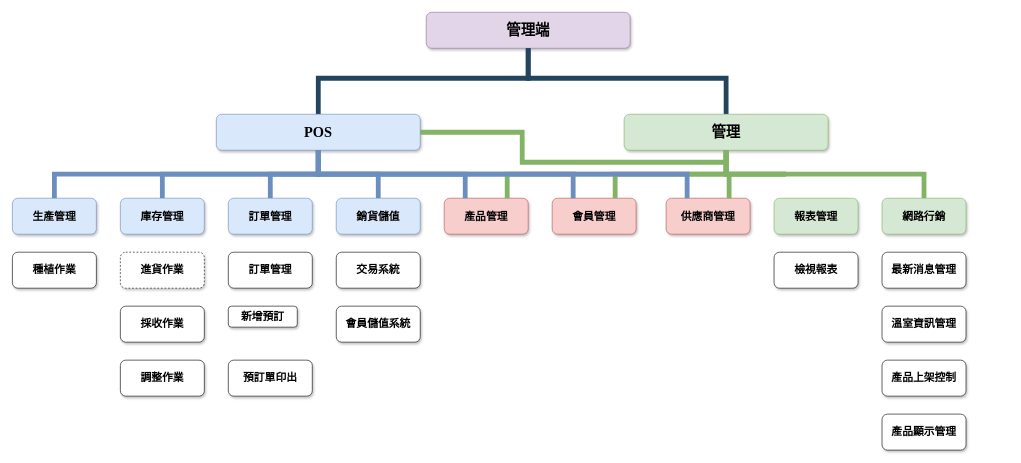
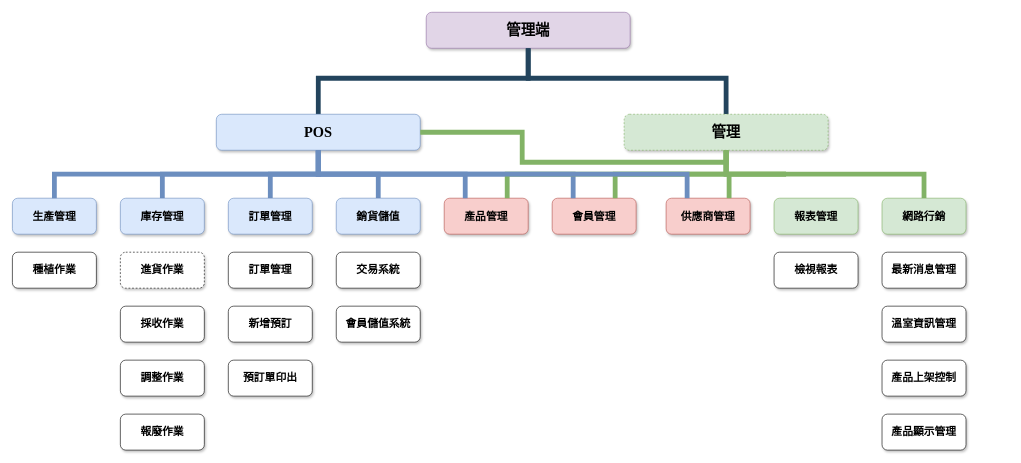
- <mxCell id="24" value="管理" style="whiteSpace=wrap;rounded=1;shadow=1;fontStyle=1;fontSize=24;fontFamily=Noto Sans TC;fillColor=#d5e8d4;strokeColor=#82b366;" parent="1" vertex="1"><mxGeometry x="1040" y="190" width="340" height="60" as="geometry" /></mxCell>
+ <mxCell id="24" value="管理" style="whiteSpace=wrap;rounded=1;shadow=1;fontStyle=1;fontSize=24;fontFamily=Noto Sans TC;fillColor=#d5e8d4;strokeColor=#82b366;dashed=1;" parent="1" vertex="1"><mxGeometry x="1040" y="190" width="340" height="60" as="geometry" /></mxCell>
- <mxCell id="17" value="新增預訂" style="whiteSpace=wrap;rounded=1;shadow=1;fontStyle=1;fontSize=18;fontFamily=Noto Sans TC;" parent="1" vertex="1"><mxGeometry x="380" y="510" width="115" height="35" as="geometry" /></mxCell>
+ <mxCell id="17" value="新增預訂" style="whiteSpace=wrap;rounded=1;shadow=1;fontStyle=1;fontSize=18;fontFamily=Noto Sans TC;" parent="1" vertex="1"><mxGeometry x="380" y="510" width="140" height="60" as="geometry" /></mxCell>
+ <mxCell id="12" value="報廢作業" style="whiteSpace=wrap;rounded=1;shadow=1;fontStyle=1;fontSize=18;fontFamily=Noto Sans TC;" parent="1" vertex="1"><mxGeometry x="200" y="690" width="140" height="60" as="geometry" /></mxCell>
